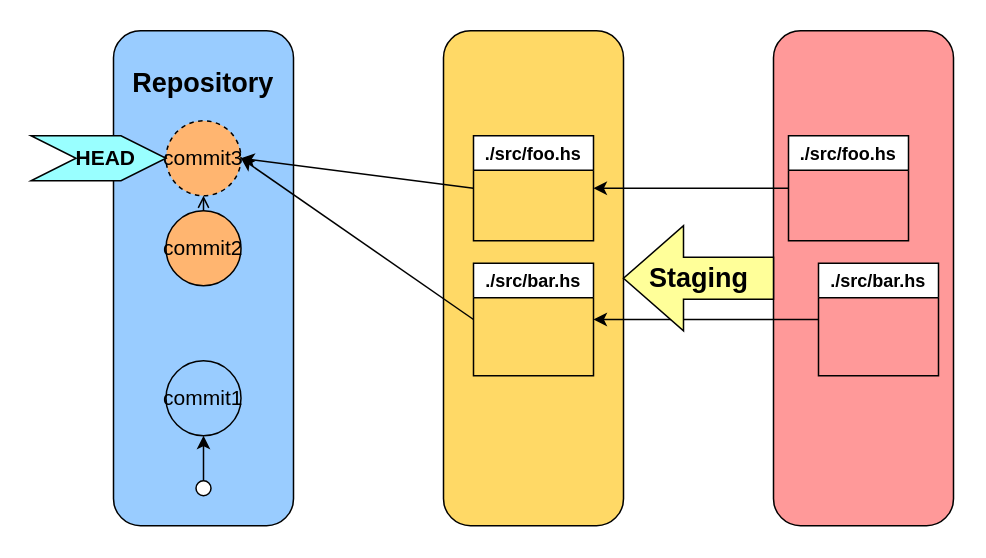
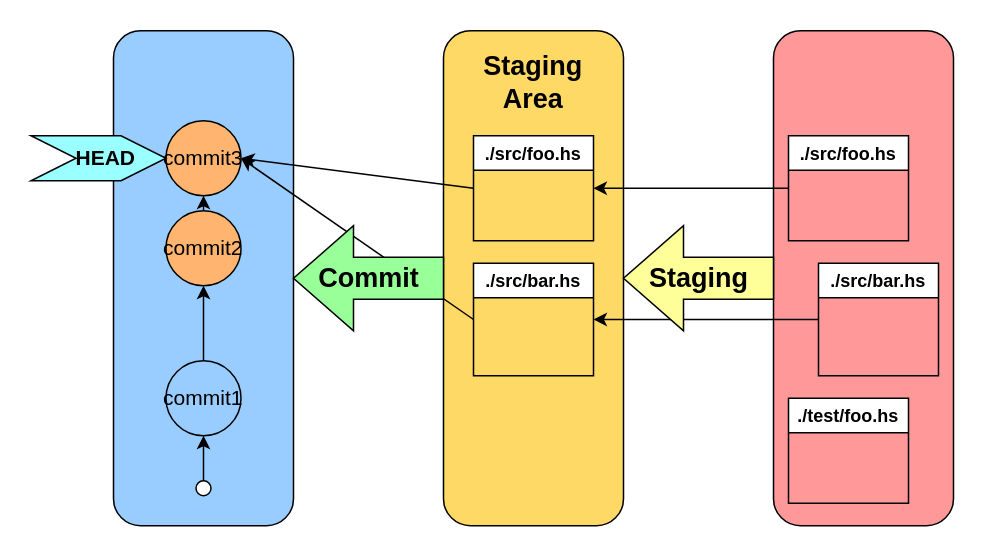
- <mxCell id="4" value="&lt;font style=&quot;font-size: 18px&quot;&gt;&lt;b&gt;Repository&lt;/b&gt;&lt;/font&gt;" style="text;html=1;strokeColor=none;fillColor=none;align=center;verticalAlign=middle;whiteSpace=wrap;rounded=0;" vertex="1" parent="1"><mxGeometry x="80" y="45" width="110" height="20" as="geometry" /></mxCell>
+ <mxCell id="13" value="&lt;font style=&quot;font-size: 18px&quot;&gt;&lt;b&gt;Staging Area&lt;/b&gt;&lt;/font&gt;" style="text;html=1;strokeColor=none;fillColor=none;align=center;verticalAlign=middle;whiteSpace=wrap;rounded=0;" vertex="1" parent="1"><mxGeometry x="305" y="32.5" width="100" height="45" as="geometry" /></mxCell>
- <mxCell id="5" value="&lt;font style=&quot;font-size: 14px&quot;&gt;commit3&lt;/font&gt;" style="ellipse;whiteSpace=wrap;html=1;aspect=fixed;fillColor=#FFB570;dashed=1;" vertex="1" parent="1"><mxGeometry x="110" y="80" width="50" height="50" as="geometry" /></mxCell>
+ <mxCell id="5" value="&lt;font style=&quot;font-size: 14px&quot;&gt;commit3&lt;/font&gt;" style="ellipse;whiteSpace=wrap;html=1;aspect=fixed;fillColor=#FFB570;" vertex="1" parent="1"><mxGeometry x="110" y="80" width="50" height="50" as="geometry" /></mxCell>
- <mxCell id="7" value="" style="endArrow=open;html=1;exitX=0.5;exitY=0;exitDx=0;exitDy=0;entryX=0.5;entryY=1;entryDx=0;entryDy=0;" edge="1" parent="1" source="6" target="5"><mxGeometry width="50" height="50" relative="1" as="geometry"><mxPoint x="185" y="100" as="sourcePoint" /><mxPoint x="235" y="50" as="targetPoint" /></mxGeometry></mxCell>
+ <mxCell id="7" value="" style="endArrow=classic;html=1;exitX=0.5;exitY=0;exitDx=0;exitDy=0;entryX=0.5;entryY=1;entryDx=0;entryDy=0;" edge="1" parent="1" source="6" target="5"><mxGeometry width="50" height="50" relative="1" as="geometry"><mxPoint x="185" y="100" as="sourcePoint" /><mxPoint x="235" y="50" as="targetPoint" /></mxGeometry></mxCell>
+ <mxCell id="23" value="&lt;b&gt;&lt;font style=&quot;font-size: 18px&quot;&gt;Commit&lt;/font&gt;&lt;/b&gt;" style="html=1;shadow=0;dashed=0;align=center;verticalAlign=middle;shape=mxgraph.arrows2.arrow;dy=0.6;dx=40;flipH=1;notch=0;fillColor=#99FF99;" vertex="1" parent="1"><mxGeometry x="195" y="150" width="100" height="70" as="geometry" /></mxCell>
+ <mxCell id="8" value="" style="endArrow=classic;html=1;exitX=0.5;exitY=0;exitDx=0;exitDy=0;entryX=0.5;entryY=1;entryDx=0;entryDy=0;" edge="1" parent="1" source="9" target="6"><mxGeometry width="50" height="50" relative="1" as="geometry"><mxPoint x="205" y="180" as="sourcePoint" /><mxPoint x="255" y="130" as="targetPoint" /></mxGeometry></mxCell>
+ <mxCell id="14" value="./test/foo.hs" style="swimlane;" vertex="1" parent="1"><mxGeometry x="525" y="265" width="80" height="70" as="geometry" /></mxCell>
